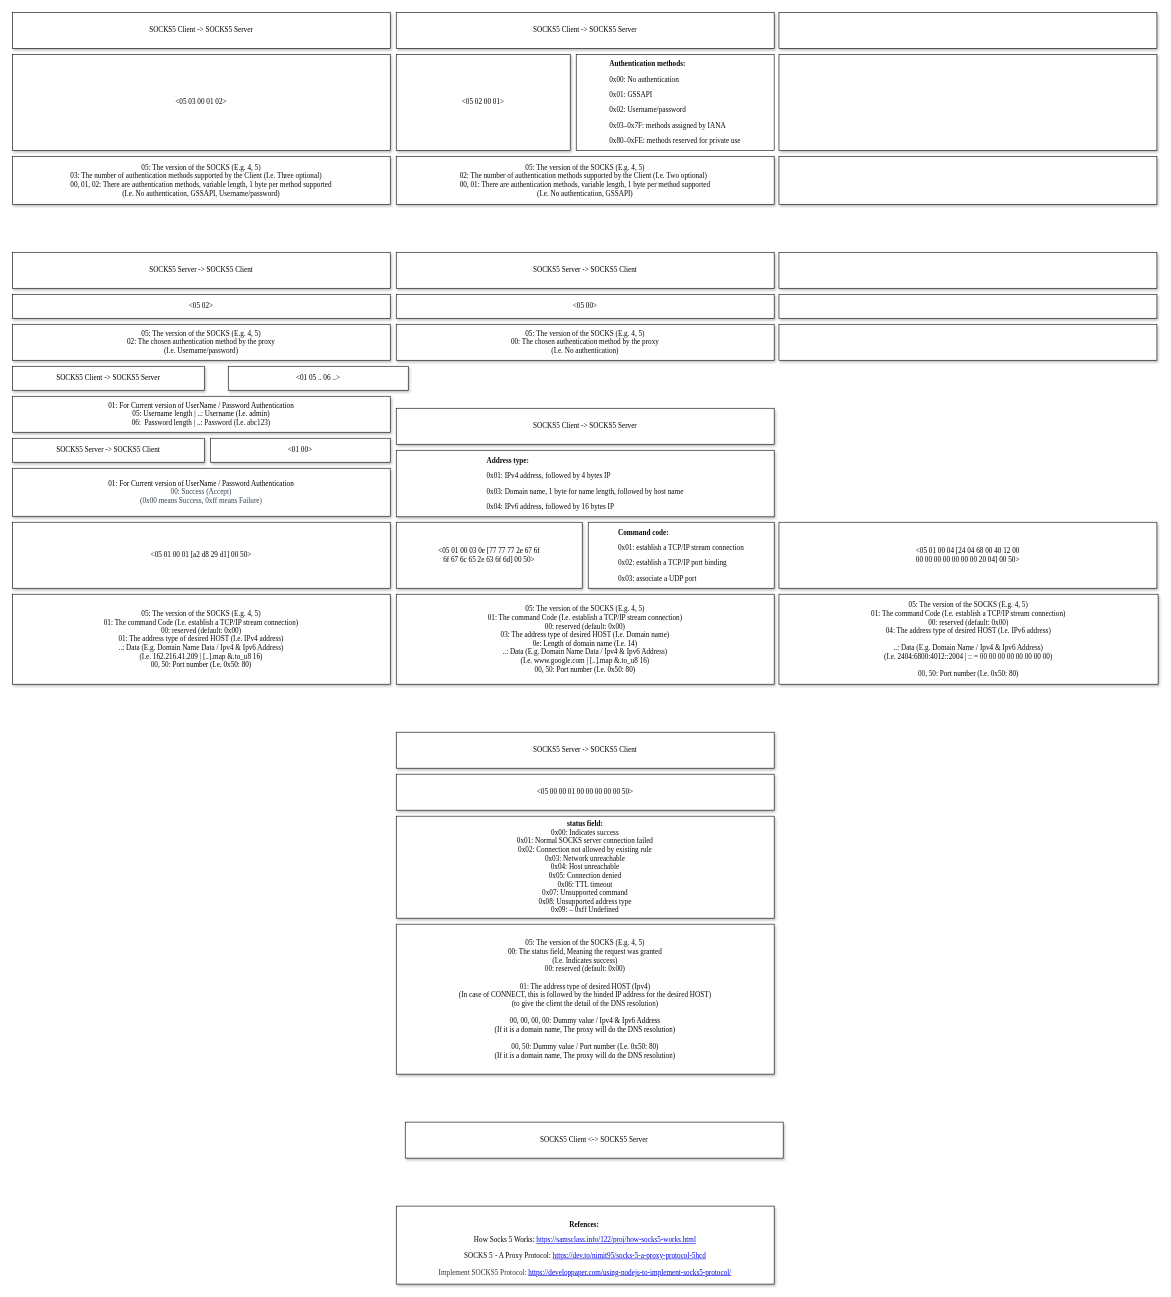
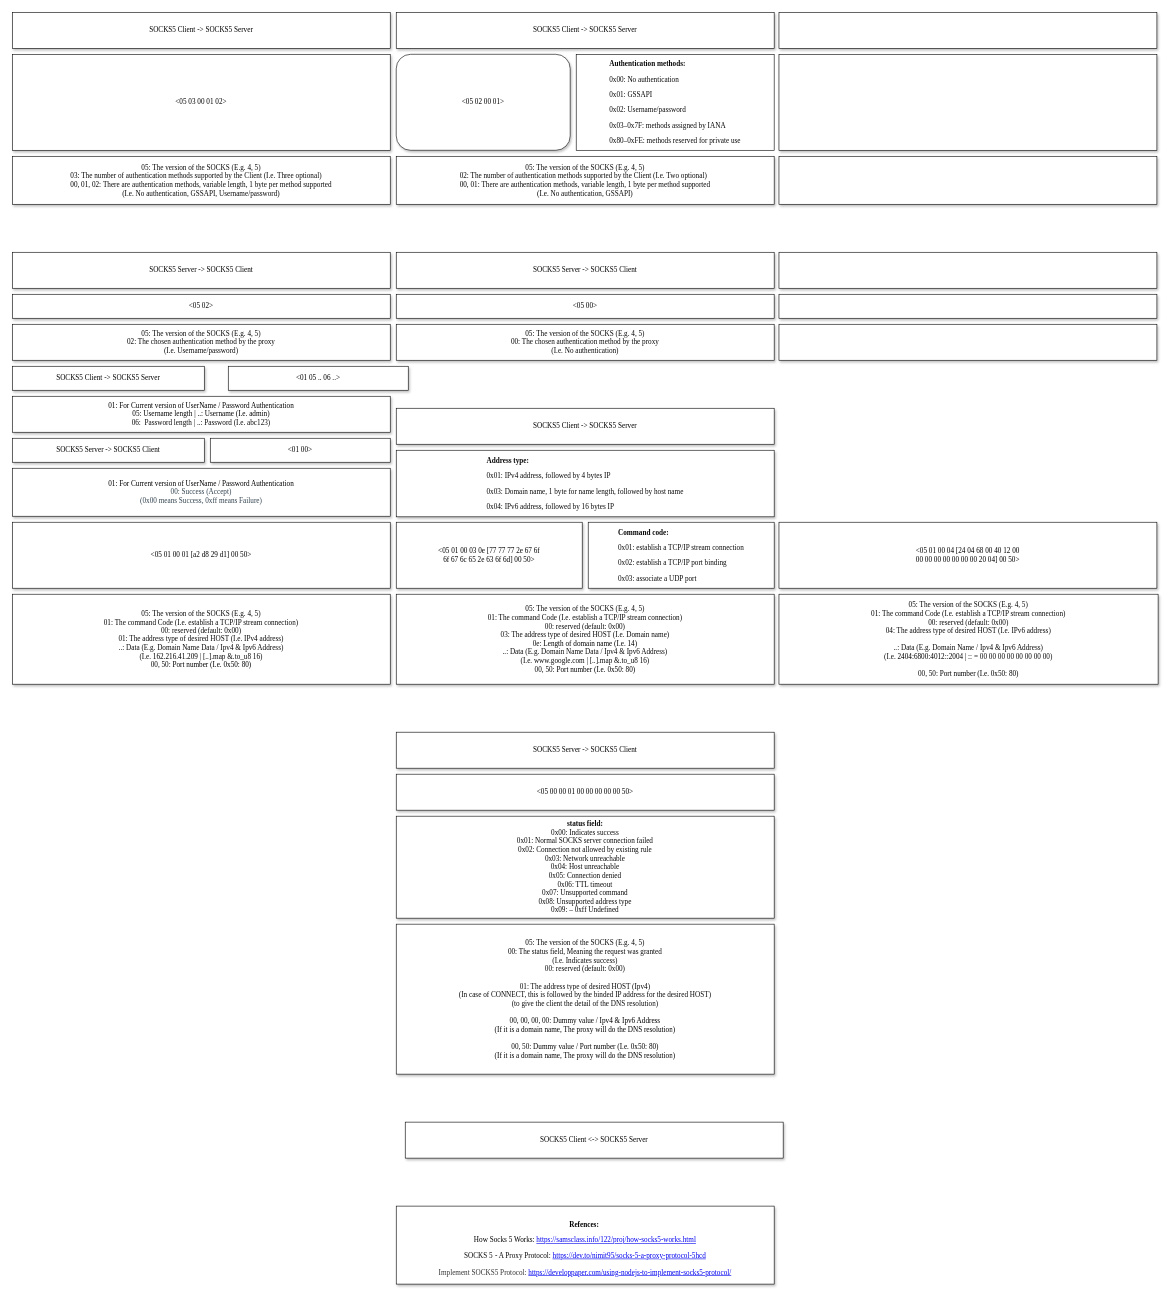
- <mxCell id="2" value="&lt;font face=&quot;Comic Sans MS&quot;&gt;&amp;lt;05 02 00 01&amp;gt;&lt;/font&gt;" style="rounded=0;whiteSpace=wrap;html=1;shadow=1;" parent="1" vertex="1"><mxGeometry x="660" y="90" width="290" height="160" as="geometry" /></mxCell>
+ <mxCell id="2" value="&lt;font face=&quot;Comic Sans MS&quot;&gt;&amp;lt;05 02 00 01&amp;gt;&lt;/font&gt;" style="whiteSpace=wrap;html=1;shadow=1;rounded=1;" parent="1" vertex="1"><mxGeometry x="660" y="90" width="290" height="160" as="geometry" /></mxCell>
